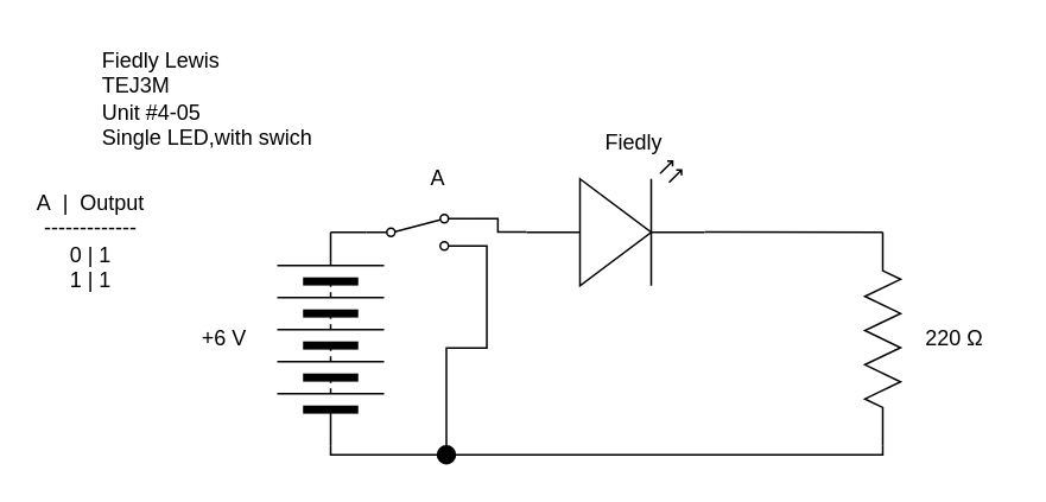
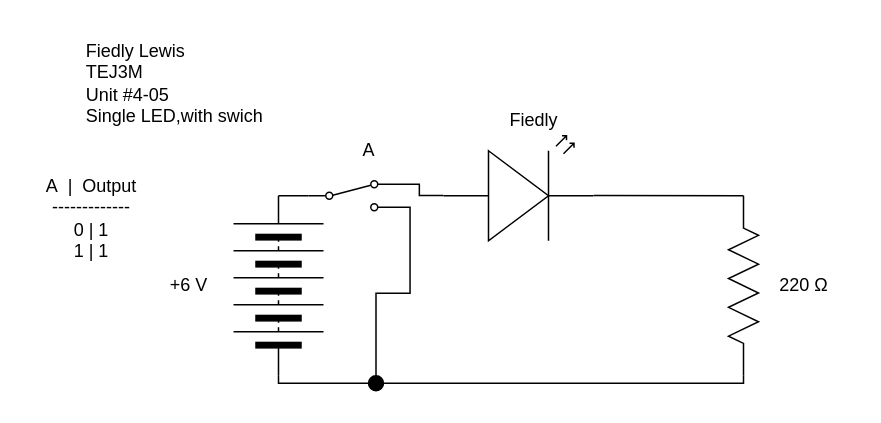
- <mxCell id="17" value="A&amp;nbsp; |&amp;nbsp; Output&lt;br&gt;-------------&lt;br&gt;0 | 1&lt;br&gt;1 | 1" style="text;html=1;align=center;verticalAlign=middle;resizable=0;points=[];autosize=1;strokeColor=none;fillColor=none;" vertex="1" parent="1"><mxGeometry x="10" y="100" width="80" height="70" as="geometry" /></mxCell>
+ <mxCell id="17" value="A&amp;nbsp; |&amp;nbsp; Output&lt;br&gt;-------------&lt;br&gt;0 | 1&lt;br&gt;1 | 1" style="text;html=1;align=center;verticalAlign=middle;resizable=0;points=[];autosize=1;strokeColor=none;fillColor=none;" vertex="1" parent="1"><mxGeometry x="20" y="110" width="80" height="70" as="geometry" /></mxCell>
